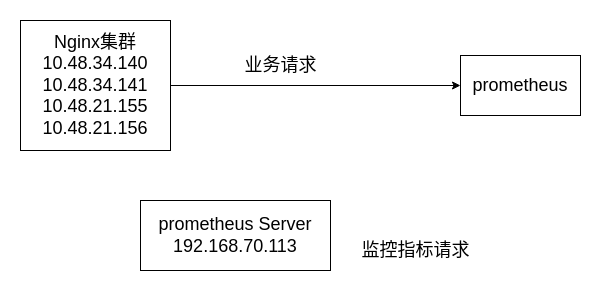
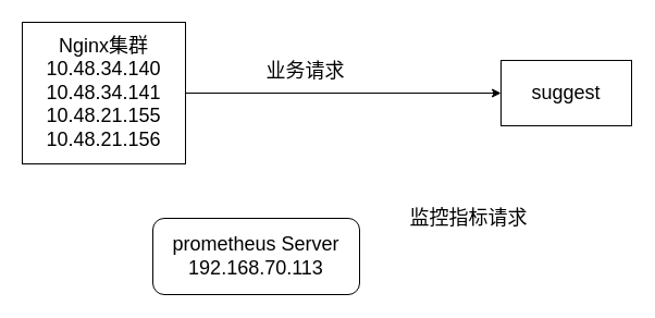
- <mxCell id="4" value="&lt;font style=&quot;font-size: 18px&quot;&gt;prometheus&lt;/font&gt;" style="rounded=0;whiteSpace=wrap;html=1;" vertex="1" parent="1"><mxGeometry x="460" y="55" width="120" height="60" as="geometry" /></mxCell>
+ <mxCell id="4" value="&lt;font style=&quot;font-size: 18px&quot;&gt;suggest&lt;/font&gt;" style="rounded=0;whiteSpace=wrap;html=1;" vertex="1" parent="1"><mxGeometry x="460" y="55" width="120" height="60" as="geometry" /></mxCell>
- <mxCell id="5" value="&lt;font style=&quot;font-size: 18px&quot;&gt;prometheus Server&lt;br&gt;192.168.70.113&lt;/font&gt;" style="rounded=0;whiteSpace=wrap;html=1;" vertex="1" parent="1"><mxGeometry x="140" y="200" width="190" height="70" as="geometry" /></mxCell>
+ <mxCell id="5" value="&lt;font style=&quot;font-size: 18px&quot;&gt;prometheus Server&lt;br&gt;192.168.70.113&lt;/font&gt;" style="whiteSpace=wrap;html=1;rounded=1;" vertex="1" parent="1"><mxGeometry x="140" y="200" width="190" height="70" as="geometry" /></mxCell>
- <mxCell id="7" value="&lt;font style=&quot;font-size: 18px&quot;&gt;监控指标请求&lt;/font&gt;" style="text;html=1;align=center;verticalAlign=middle;resizable=0;points=[];;autosize=1;" vertex="1" parent="1"><mxGeometry x="355" y="240" width="120" height="20" as="geometry" /></mxCell>
+ <mxCell id="7" value="&lt;font style=&quot;font-size: 18px&quot;&gt;监控指标请求&lt;/font&gt;" style="text;html=1;align=center;verticalAlign=middle;resizable=0;points=[];;autosize=1;" vertex="1" parent="1"><mxGeometry x="370" y="190" width="120" height="20" as="geometry" /></mxCell>
